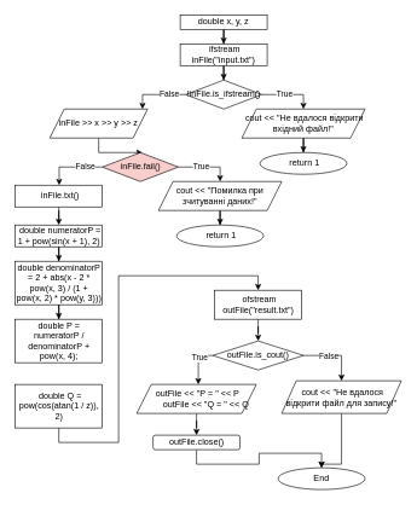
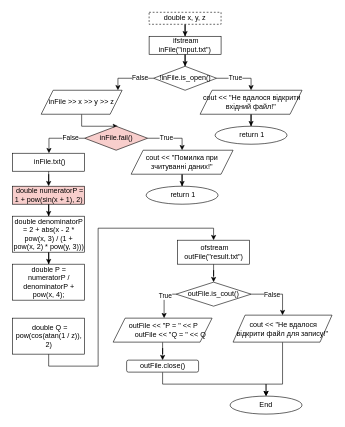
- <mxCell id="3" value="double x, y, z" style="rounded=0;whiteSpace=wrap;html=1;" vertex="1" parent="1"><mxGeometry x="248" y="20" width="120" height="20" as="geometry" /></mxCell>
+ <mxCell id="3" value="double x, y, z" style="rounded=0;whiteSpace=wrap;html=1;dashed=1;" vertex="1" parent="1"><mxGeometry x="248" y="20" width="120" height="20" as="geometry" /></mxCell>
- <mxCell id="10" value="!inFile.is_ifstream()" style="rhombus;whiteSpace=wrap;html=1;" vertex="1" parent="1"><mxGeometry x="255.5" y="110" width="105" height="40" as="geometry" /></mxCell>
+ <mxCell id="10" value="!inFile.is_open()" style="rhombus;whiteSpace=wrap;html=1;" vertex="1" parent="1"><mxGeometry x="255.5" y="110" width="105" height="40" as="geometry" /></mxCell>
- <mxCell id="27" value="&amp;nbsp;double numeratorP = 1 + pow(sin(x + 1), 2)" style="rounded=0;whiteSpace=wrap;html=1;" vertex="1" parent="1"><mxGeometry x="20.5" y="310" width="120" height="30" as="geometry" /></mxCell>
+ <mxCell id="27" value="&amp;nbsp;double numeratorP = 1 + pow(sin(x + 1), 2)" style="rounded=0;whiteSpace=wrap;html=1;fillColor=#f8cecc;" vertex="1" parent="1"><mxGeometry x="20.5" y="310" width="120" height="30" as="geometry" /></mxCell>
- <mxCell id="46" value="End" style="ellipse;whiteSpace=wrap;html=1;" vertex="1" parent="1"><mxGeometry x="383" y="645" width="120" height="30" as="geometry" /></mxCell>
+ <mxCell id="46" value="End" style="ellipse;whiteSpace=wrap;html=1;" vertex="1" parent="1"><mxGeometry x="383" y="660" width="120" height="30" as="geometry" /></mxCell>
